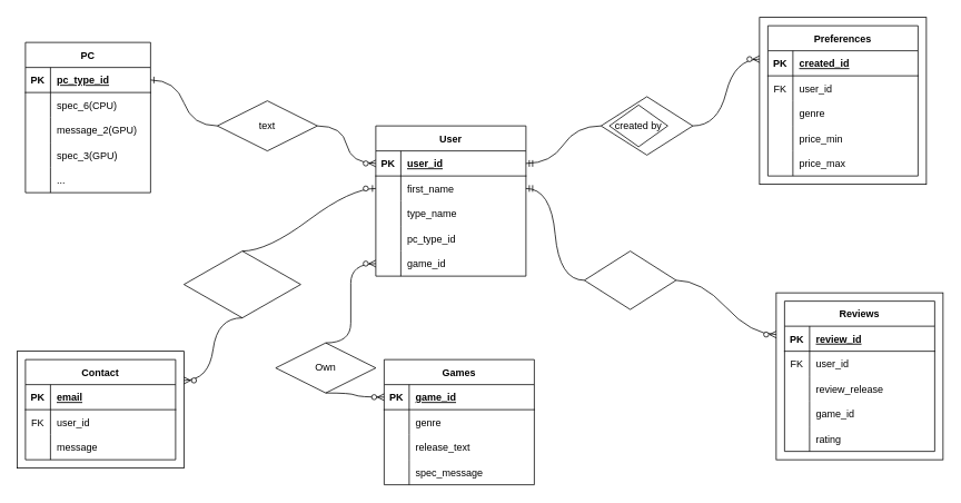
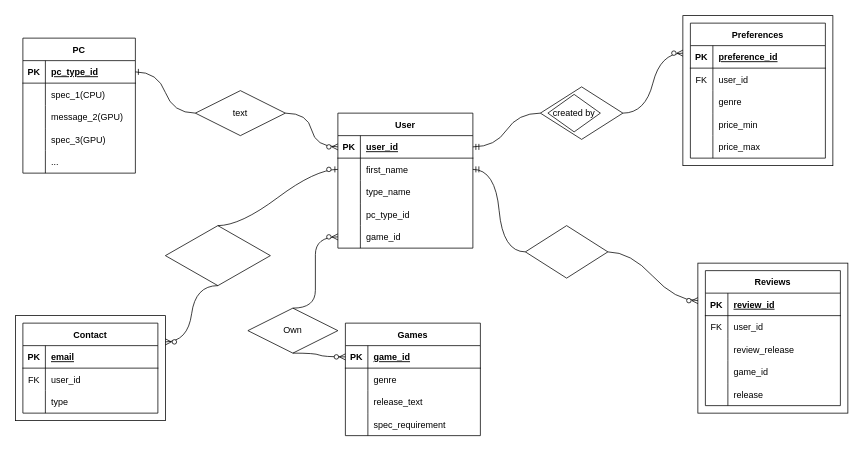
- <mxCell id="63" value="created_id" style="shape=partialRectangle;connectable=0;fillColor=none;top=0;left=0;bottom=0;right=0;align=left;spacingLeft=6;fontStyle=5;overflow=hidden;" parent="61" vertex="1"><mxGeometry x="30" width="150" height="30" as="geometry"><mxRectangle width="150" height="30" as="alternateBounds" /></mxGeometry></mxCell>
+ <mxCell id="63" value="preference_id" style="shape=partialRectangle;connectable=0;fillColor=none;top=0;left=0;bottom=0;right=0;align=left;spacingLeft=6;fontStyle=5;overflow=hidden;" parent="61" vertex="1"><mxGeometry x="30" width="150" height="30" as="geometry"><mxRectangle width="150" height="30" as="alternateBounds" /></mxGeometry></mxCell>
- <mxCell id="11" value="spec_6(CPU)" style="shape=partialRectangle;connectable=0;fillColor=none;top=0;left=0;bottom=0;right=0;align=left;spacingLeft=6;overflow=hidden;" parent="9" vertex="1"><mxGeometry x="30" width="120" height="30" as="geometry"><mxRectangle width="120" height="30" as="alternateBounds" /></mxGeometry></mxCell>
+ <mxCell id="11" value="spec_1(CPU)" style="shape=partialRectangle;connectable=0;fillColor=none;top=0;left=0;bottom=0;right=0;align=left;spacingLeft=6;overflow=hidden;" parent="9" vertex="1"><mxGeometry x="30" width="120" height="30" as="geometry"><mxRectangle width="120" height="30" as="alternateBounds" /></mxGeometry></mxCell>
- <mxCell id="91" value="rating" style="shape=partialRectangle;connectable=0;fillColor=none;top=0;left=0;bottom=0;right=0;align=left;spacingLeft=6;overflow=hidden;" parent="89" vertex="1"><mxGeometry x="30" width="150" height="30" as="geometry"><mxRectangle width="150" height="30" as="alternateBounds" /></mxGeometry></mxCell>
+ <mxCell id="91" value="release" style="shape=partialRectangle;connectable=0;fillColor=none;top=0;left=0;bottom=0;right=0;align=left;spacingLeft=6;overflow=hidden;" parent="89" vertex="1"><mxGeometry x="30" width="150" height="30" as="geometry"><mxRectangle width="150" height="30" as="alternateBounds" /></mxGeometry></mxCell>
- <mxCell id="59" value="message" style="shape=partialRectangle;connectable=0;fillColor=none;top=0;left=0;bottom=0;right=0;align=left;spacingLeft=6;overflow=hidden;" vertex="1" parent="57"><mxGeometry x="30" width="150" height="30" as="geometry"><mxRectangle width="150" height="30" as="alternateBounds" /></mxGeometry></mxCell>
+ <mxCell id="59" value="type" style="shape=partialRectangle;connectable=0;fillColor=none;top=0;left=0;bottom=0;right=0;align=left;spacingLeft=6;overflow=hidden;" vertex="1" parent="57"><mxGeometry x="30" width="150" height="30" as="geometry"><mxRectangle width="150" height="30" as="alternateBounds" /></mxGeometry></mxCell>
- <mxCell id="49" value="spec_message" style="shape=partialRectangle;connectable=0;fillColor=none;top=0;left=0;bottom=0;right=0;align=left;spacingLeft=6;overflow=hidden;" parent="47" vertex="1"><mxGeometry x="30" width="150" height="30" as="geometry"><mxRectangle width="150" height="30" as="alternateBounds" /></mxGeometry></mxCell>
+ <mxCell id="49" value="spec_requirement" style="shape=partialRectangle;connectable=0;fillColor=none;top=0;left=0;bottom=0;right=0;align=left;spacingLeft=6;overflow=hidden;" parent="47" vertex="1"><mxGeometry x="30" width="150" height="30" as="geometry"><mxRectangle width="150" height="30" as="alternateBounds" /></mxGeometry></mxCell>
